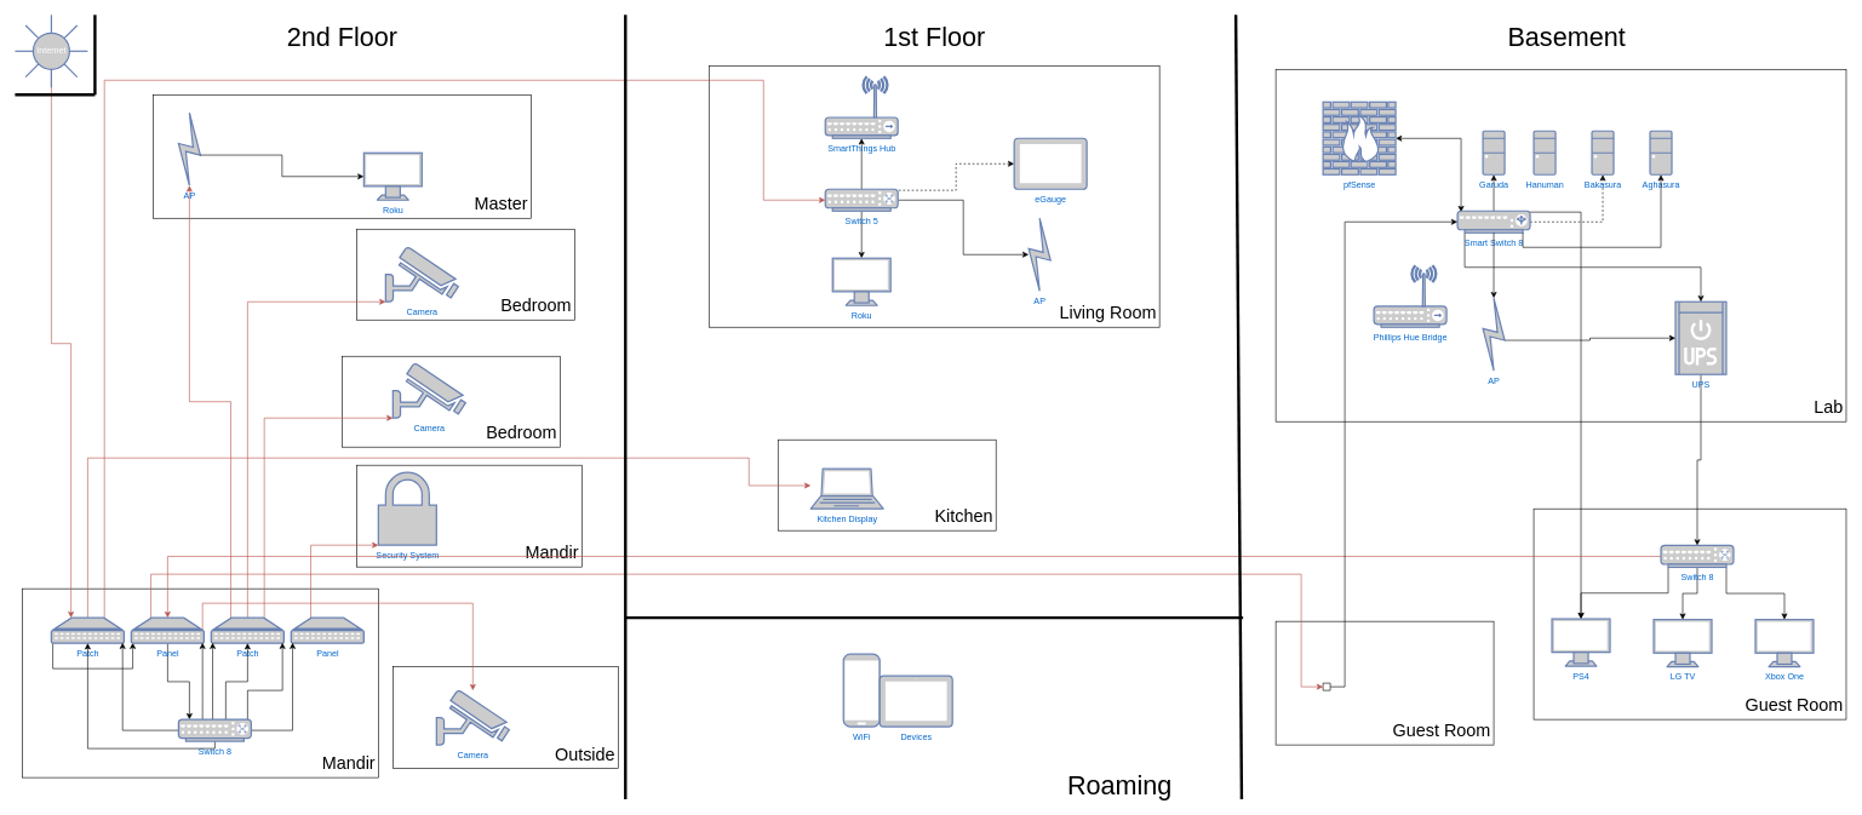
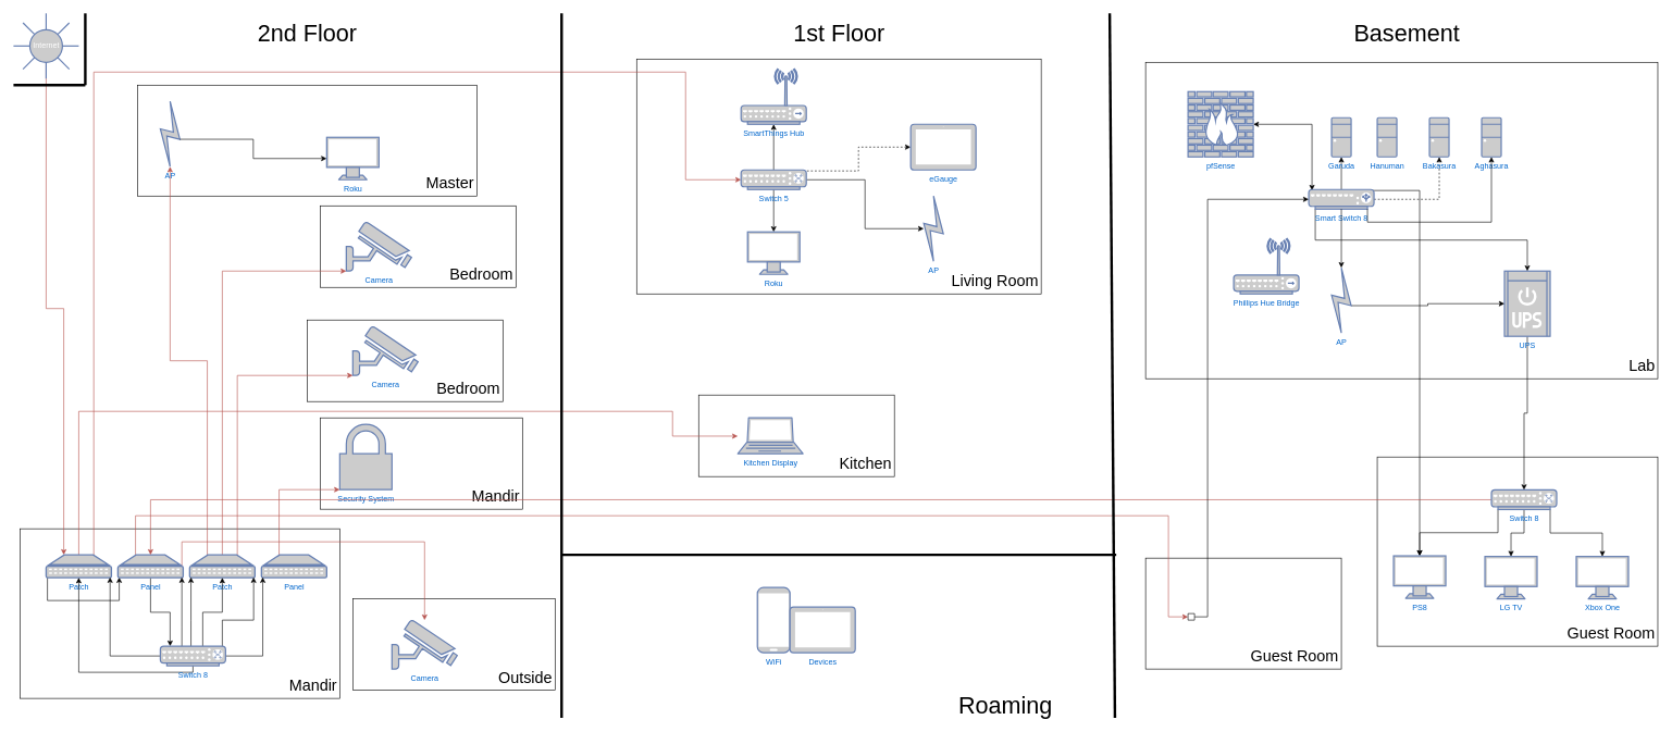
- <mxCell id="54" value="Kitchen Display" style="fontColor=#0066CC;verticalAlign=top;verticalLabelPosition=bottom;labelPosition=center;align=center;html=1;outlineConnect=0;fillColor=#CCCCCC;strokeColor=#6881B3;gradientColor=none;gradientDirection=north;strokeWidth=2;shape=mxgraph.networks.laptop;" parent="1" vertex="1"><mxGeometry x="1115" y="645" width="100" height="55" as="geometry" /></mxCell>
+ <mxCell id="54" value="Kitchen Display" style="fontColor=#0066CC;verticalAlign=top;verticalLabelPosition=bottom;labelPosition=center;align=center;html=1;outlineConnect=0;fillColor=#CCCCCC;strokeColor=#6881B3;gradientColor=none;gradientDirection=north;strokeWidth=2;shape=mxgraph.networks.laptop;" parent="1" vertex="1"><mxGeometry x="1130" y="640" width="100" height="55" as="geometry" /></mxCell>
- <mxCell id="85" value="PS4" style="fontColor=#0066CC;verticalAlign=top;verticalLabelPosition=bottom;labelPosition=center;align=center;html=1;outlineConnect=0;fillColor=#CCCCCC;strokeColor=#6881B3;gradientColor=none;gradientDirection=north;strokeWidth=2;shape=mxgraph.networks.monitor;" parent="1" vertex="1"><mxGeometry x="2135" y="851.5" width="80" height="65" as="geometry" /></mxCell>
+ <mxCell id="85" value="PS8" style="fontColor=#0066CC;verticalAlign=top;verticalLabelPosition=bottom;labelPosition=center;align=center;html=1;outlineConnect=0;fillColor=#CCCCCC;strokeColor=#6881B3;gradientColor=none;gradientDirection=north;strokeWidth=2;shape=mxgraph.networks.monitor;" parent="1" vertex="1"><mxGeometry x="2135" y="851.5" width="80" height="65" as="geometry" /></mxCell>
